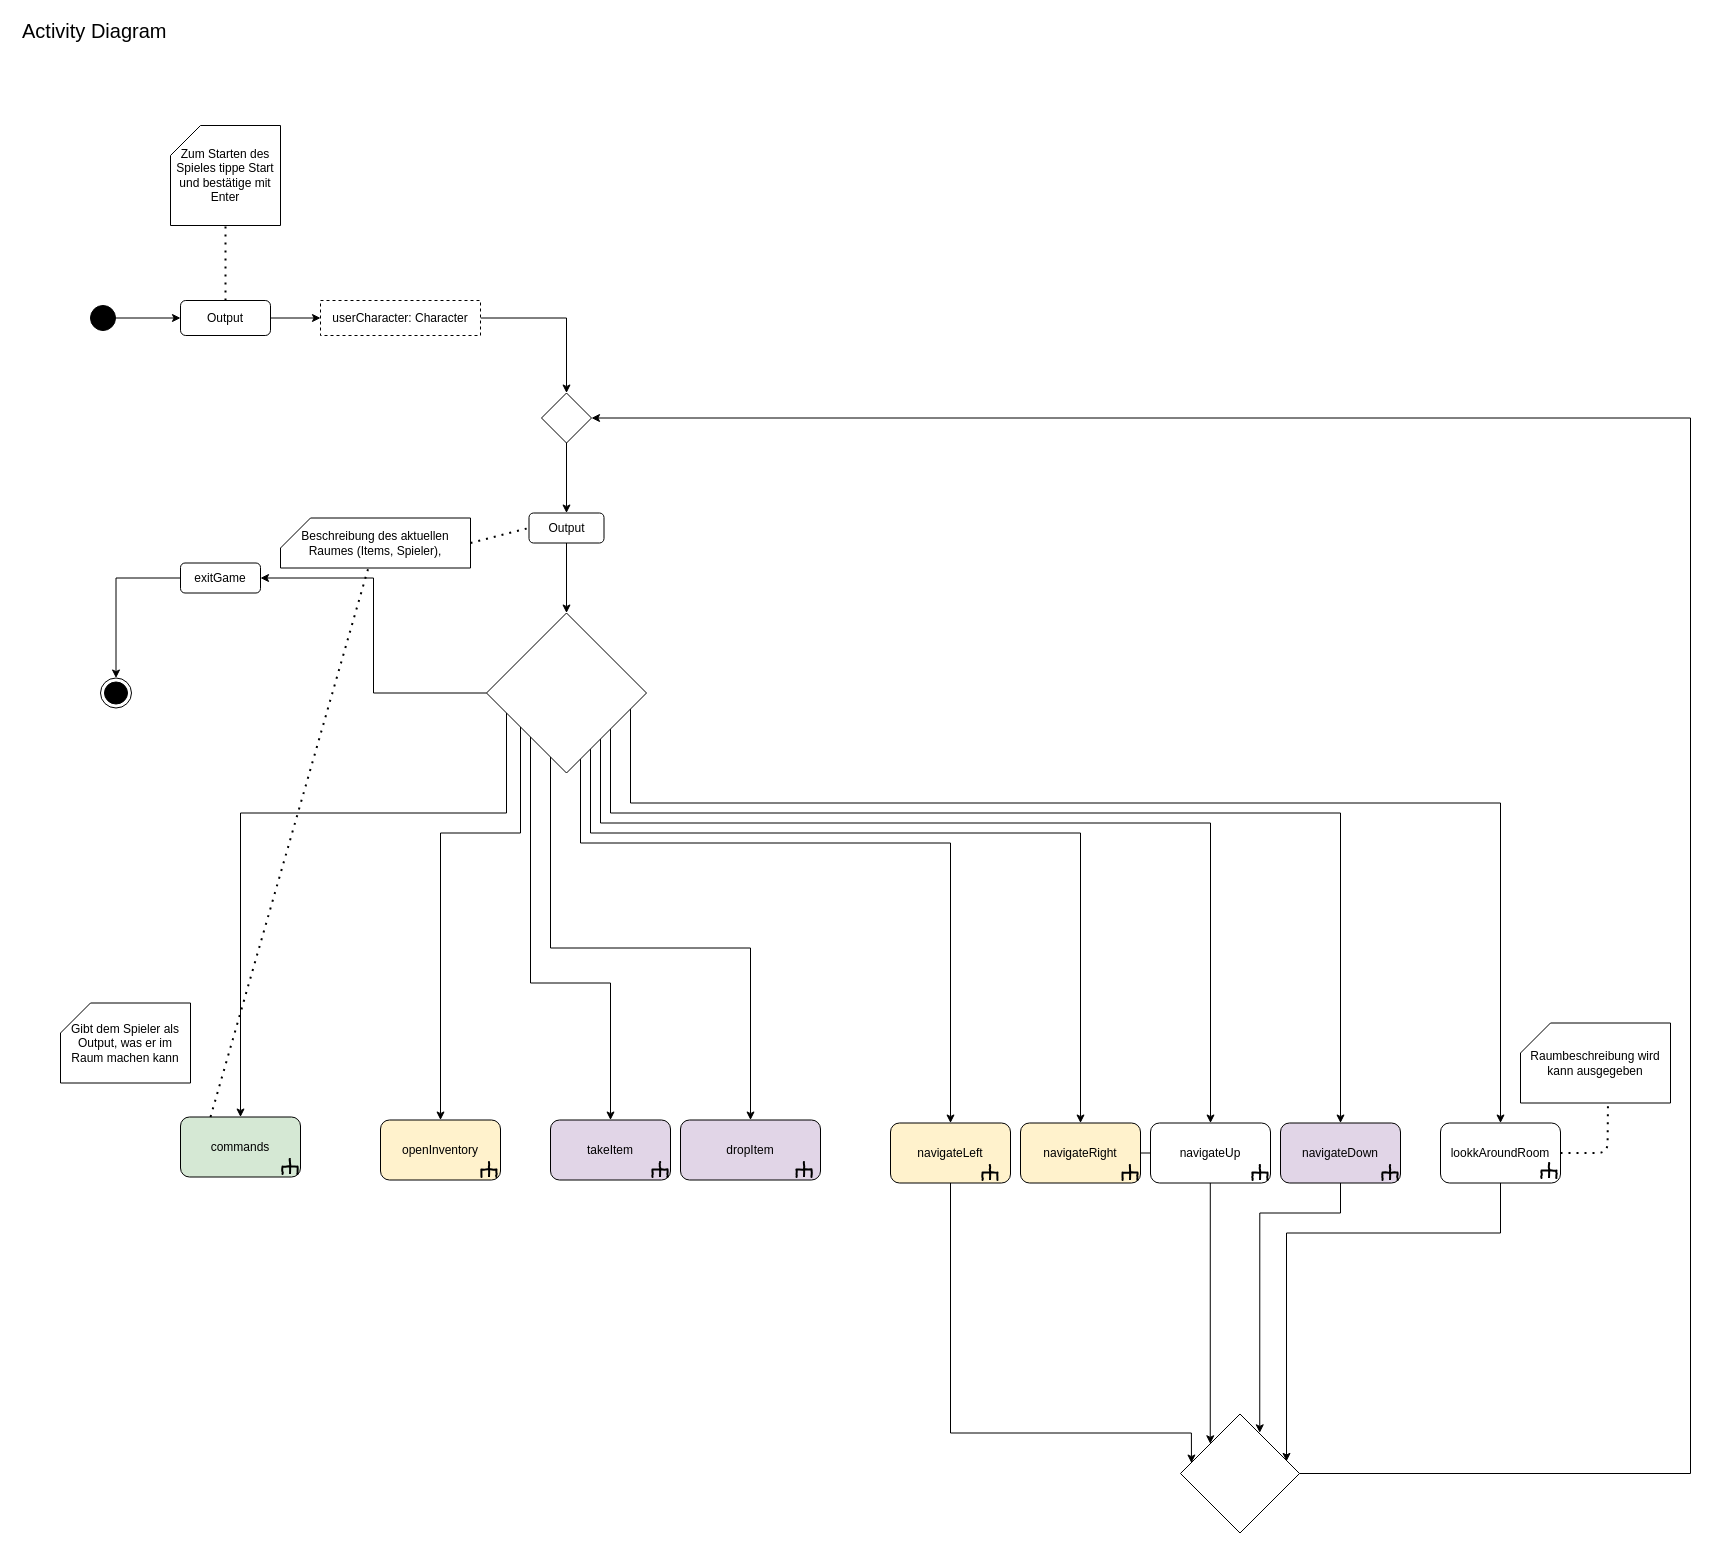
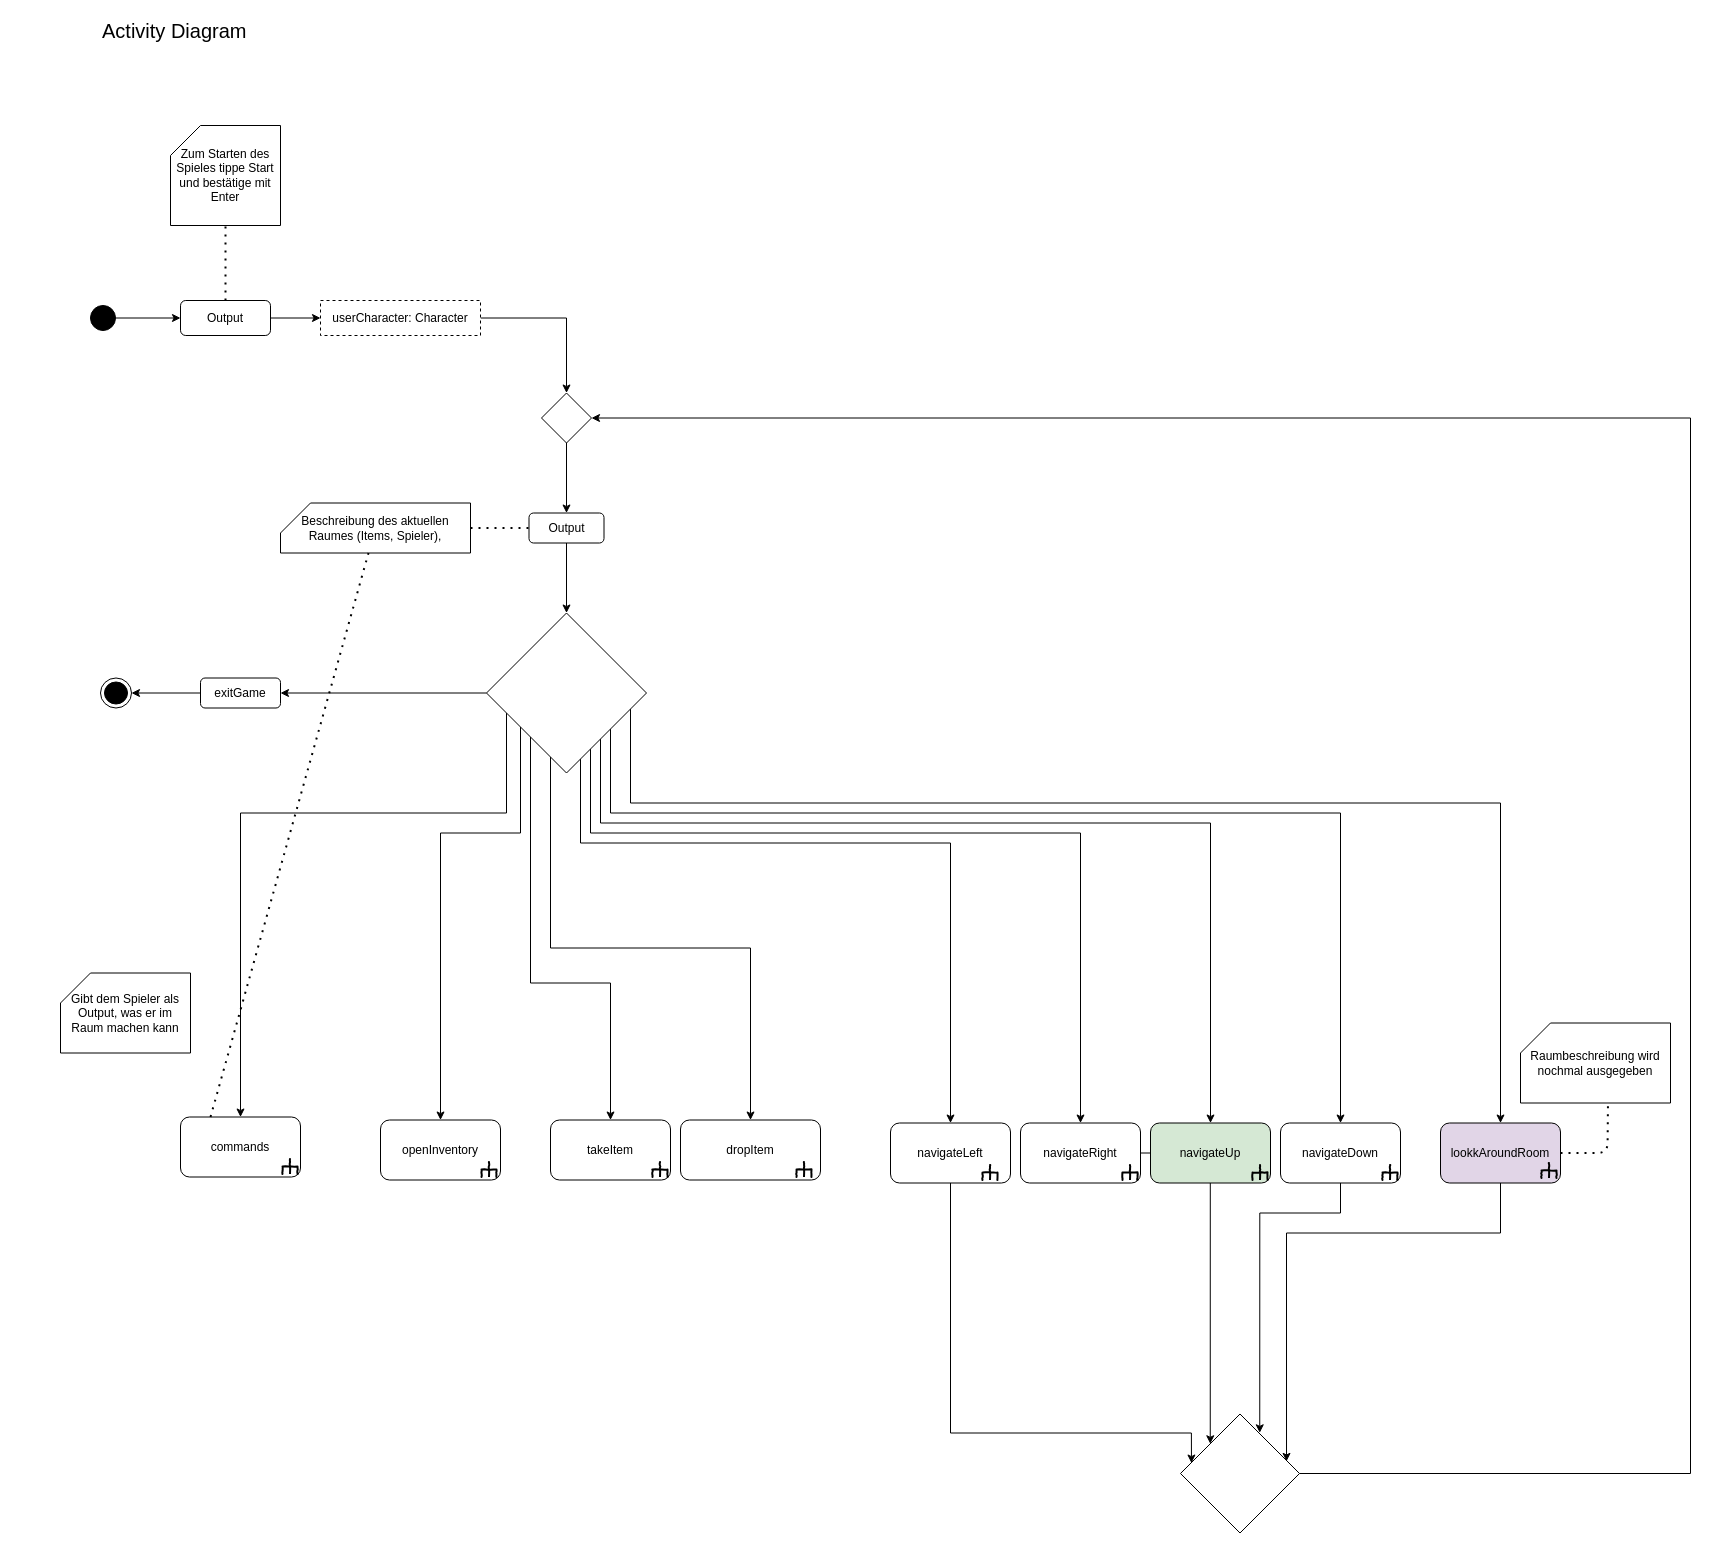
- <mxCell id="2" value="&lt;font style=&quot;font-size: 20px&quot;&gt;Activity Diagram&lt;/font&gt;" style="text;html=1;strokeColor=none;fillColor=none;align=left;verticalAlign=middle;whiteSpace=wrap;rounded=0;" vertex="1" parent="1"><mxGeometry x="20" y="20" width="220" height="20" as="geometry" /></mxCell>
+ <mxCell id="2" value="&lt;font style=&quot;font-size: 20px&quot;&gt;Activity Diagram&lt;/font&gt;" style="text;html=1;strokeColor=none;fillColor=none;align=left;verticalAlign=middle;whiteSpace=wrap;rounded=0;" vertex="1" parent="1"><mxGeometry x="100" y="20" width="220" height="20" as="geometry" /></mxCell>
- <mxCell id="25" value="&lt;div&gt;&lt;span&gt;Beschreibung des aktuellen Raumes (Items, Spieler),&lt;/span&gt;&lt;/div&gt;" style="shape=card;whiteSpace=wrap;html=1;align=center;" vertex="1" parent="1"><mxGeometry x="280" y="517.5" width="190" height="50" as="geometry" /></mxCell>
+ <mxCell id="25" value="&lt;div&gt;&lt;span&gt;Beschreibung des aktuellen Raumes (Items, Spieler),&lt;/span&gt;&lt;/div&gt;" style="shape=card;whiteSpace=wrap;html=1;align=center;" vertex="1" parent="1"><mxGeometry x="280" y="502.5" width="190" height="50" as="geometry" /></mxCell>
- <mxCell id="22" value="exitGame" style="rounded=1;whiteSpace=wrap;html=1;" vertex="1" parent="1"><mxGeometry x="180" y="562.5" width="80" height="30" as="geometry" /></mxCell>
+ <mxCell id="22" value="exitGame" style="rounded=1;whiteSpace=wrap;html=1;" vertex="1" parent="1"><mxGeometry x="200" y="677.5" width="80" height="30" as="geometry" /></mxCell>
- <mxCell id="42" value="Gibt dem Spieler als Output, was er im Raum machen kann" style="shape=card;whiteSpace=wrap;html=1;" vertex="1" parent="1"><mxGeometry x="60" y="1002.5" width="130" height="80" as="geometry" /></mxCell>
+ <mxCell id="42" value="Gibt dem Spieler als Output, was er im Raum machen kann" style="shape=card;whiteSpace=wrap;html=1;" vertex="1" parent="1"><mxGeometry x="60" y="972.5" width="130" height="80" as="geometry" /></mxCell>
- <mxCell id="73" value="&lt;div&gt;&lt;span&gt;Raumbeschreibung wird kann ausgegeben&lt;/span&gt;&lt;/div&gt;" style="shape=card;whiteSpace=wrap;html=1;align=center;" vertex="1" parent="1"><mxGeometry x="1520" y="1022.5" width="150" height="80" as="geometry" /></mxCell>
+ <mxCell id="73" value="&lt;div&gt;&lt;span&gt;Raumbeschreibung wird nochmal ausgegeben&lt;/span&gt;&lt;/div&gt;" style="shape=card;whiteSpace=wrap;html=1;align=center;" vertex="1" parent="1"><mxGeometry x="1520" y="1022.5" width="150" height="80" as="geometry" /></mxCell>
- <mxCell id="41" value="commands" style="rounded=1;whiteSpace=wrap;html=1;fillColor=#d5e8d4;" vertex="1" parent="1"><mxGeometry x="180" y="1116.5" width="120" height="60" as="geometry" /></mxCell>
+ <mxCell id="41" value="commands" style="rounded=1;whiteSpace=wrap;html=1;" vertex="1" parent="1"><mxGeometry x="180" y="1116.5" width="120" height="60" as="geometry" /></mxCell>
- <mxCell id="29" value="openInventory" style="rounded=1;whiteSpace=wrap;html=1;fillColor=#fff2cc;" vertex="1" parent="1"><mxGeometry x="380" y="1119.5" width="120" height="60" as="geometry" /></mxCell>
+ <mxCell id="29" value="openInventory" style="rounded=1;whiteSpace=wrap;html=1;" vertex="1" parent="1"><mxGeometry x="380" y="1119.5" width="120" height="60" as="geometry" /></mxCell>
- <mxCell id="37" value="takeItem" style="rounded=1;whiteSpace=wrap;html=1;fillColor=#e1d5e7;" vertex="1" parent="1"><mxGeometry x="550" y="1119.5" width="120" height="60" as="geometry" /></mxCell>
+ <mxCell id="37" value="takeItem" style="rounded=1;whiteSpace=wrap;html=1;" vertex="1" parent="1"><mxGeometry x="550" y="1119.5" width="120" height="60" as="geometry" /></mxCell>
- <mxCell id="38" value="dropItem" style="rounded=1;whiteSpace=wrap;html=1;fillColor=#e1d5e7;" vertex="1" parent="1"><mxGeometry x="680" y="1119.5" width="140" height="60" as="geometry" /></mxCell>
+ <mxCell id="38" value="dropItem" style="rounded=1;whiteSpace=wrap;html=1;" vertex="1" parent="1"><mxGeometry x="680" y="1119.5" width="140" height="60" as="geometry" /></mxCell>
- <mxCell id="31" value="navigateLeft" style="rounded=1;whiteSpace=wrap;html=1;fillColor=#fff2cc;" vertex="1" parent="1"><mxGeometry x="890" y="1122.5" width="120" height="60" as="geometry" /></mxCell>
+ <mxCell id="31" value="navigateLeft" style="rounded=1;whiteSpace=wrap;html=1;" vertex="1" parent="1"><mxGeometry x="890" y="1122.5" width="120" height="60" as="geometry" /></mxCell>
- <mxCell id="33" value="navigateRight" style="rounded=1;whiteSpace=wrap;html=1;fillColor=#fff2cc;" vertex="1" parent="1"><mxGeometry x="1020" y="1122.5" width="120" height="60" as="geometry" /></mxCell>
+ <mxCell id="33" value="navigateRight" style="rounded=1;whiteSpace=wrap;html=1;" vertex="1" parent="1"><mxGeometry x="1020" y="1122.5" width="120" height="60" as="geometry" /></mxCell>
- <mxCell id="34" value="navigateUp" style="rounded=1;whiteSpace=wrap;html=1;" vertex="1" parent="1"><mxGeometry x="1150" y="1122.5" width="120" height="60" as="geometry" /></mxCell>
+ <mxCell id="34" value="navigateUp" style="rounded=1;whiteSpace=wrap;html=1;fillColor=#d5e8d4;" vertex="1" parent="1"><mxGeometry x="1150" y="1122.5" width="120" height="60" as="geometry" /></mxCell>
- <mxCell id="36" value="navigateDown" style="rounded=1;whiteSpace=wrap;html=1;fillColor=#e1d5e7;" vertex="1" parent="1"><mxGeometry x="1280" y="1122.5" width="120" height="60" as="geometry" /></mxCell>
+ <mxCell id="36" value="navigateDown" style="rounded=1;whiteSpace=wrap;html=1;" vertex="1" parent="1"><mxGeometry x="1280" y="1122.5" width="120" height="60" as="geometry" /></mxCell>
- <mxCell id="40" value="lookkAroundRoom" style="rounded=1;whiteSpace=wrap;html=1;" vertex="1" parent="1"><mxGeometry x="1440" y="1122.5" width="120" height="60" as="geometry" /></mxCell>
+ <mxCell id="40" value="lookkAroundRoom" style="rounded=1;whiteSpace=wrap;html=1;fillColor=#e1d5e7;" vertex="1" parent="1"><mxGeometry x="1440" y="1122.5" width="120" height="60" as="geometry" /></mxCell>
